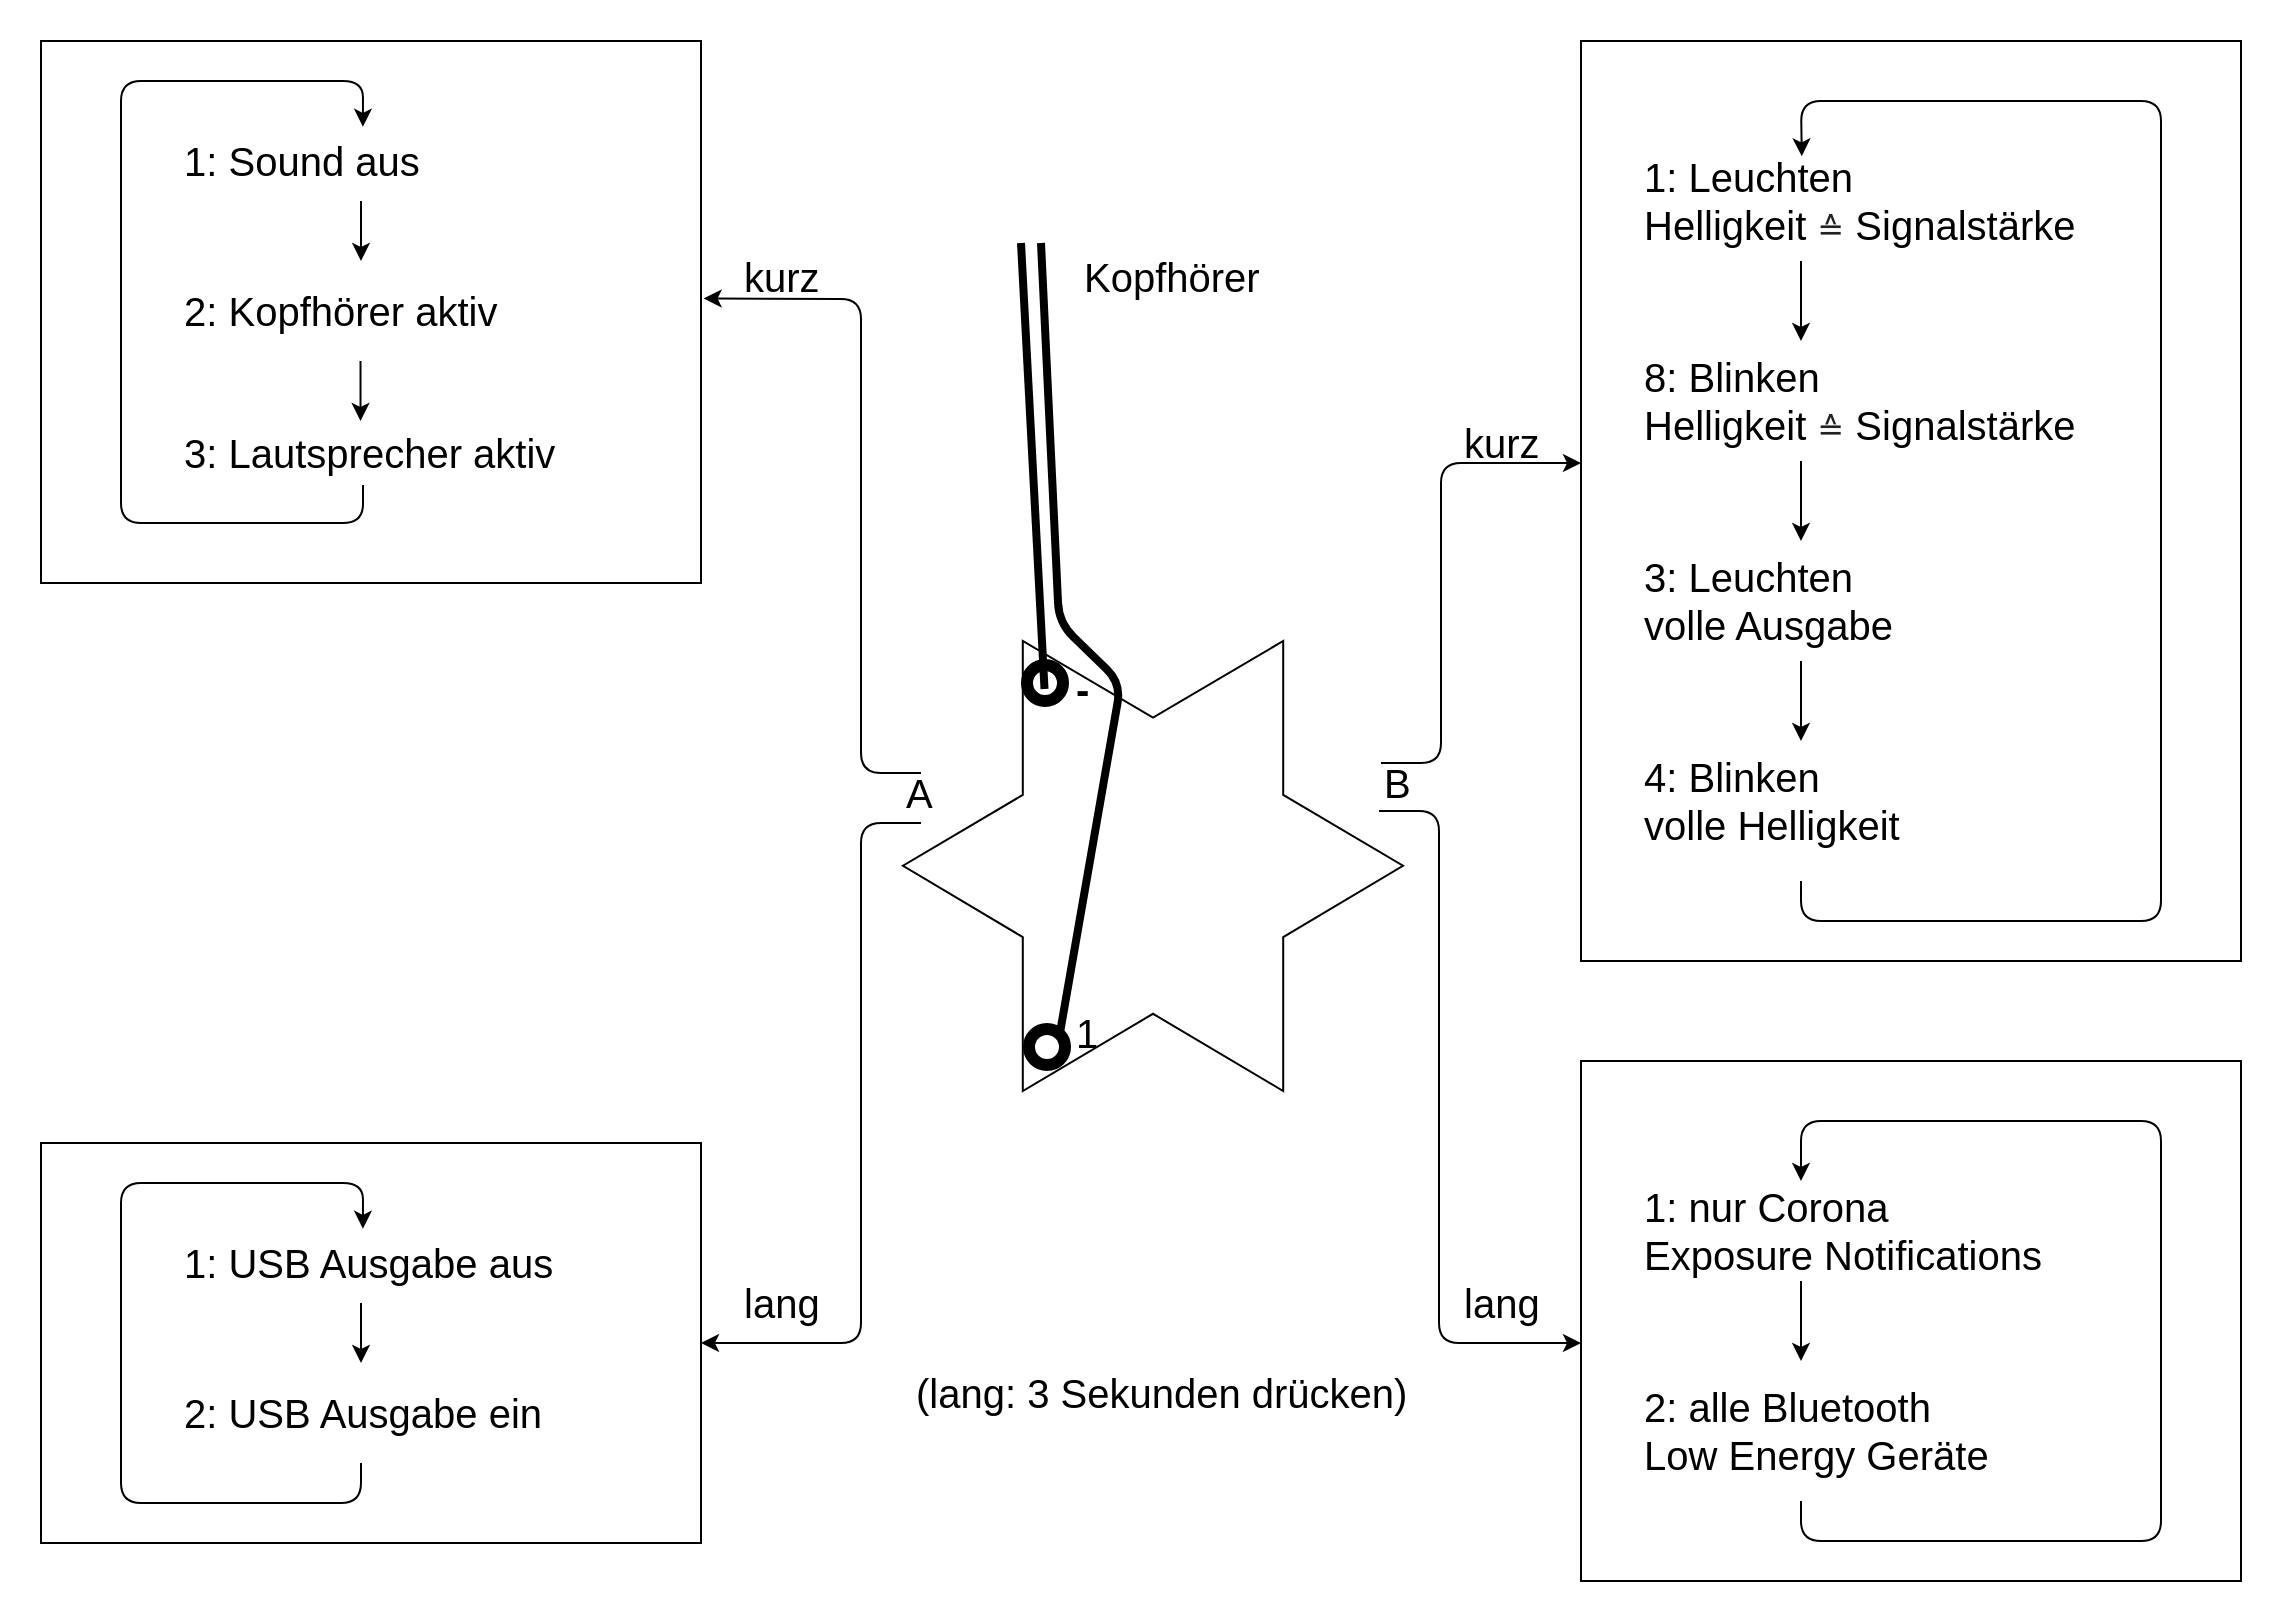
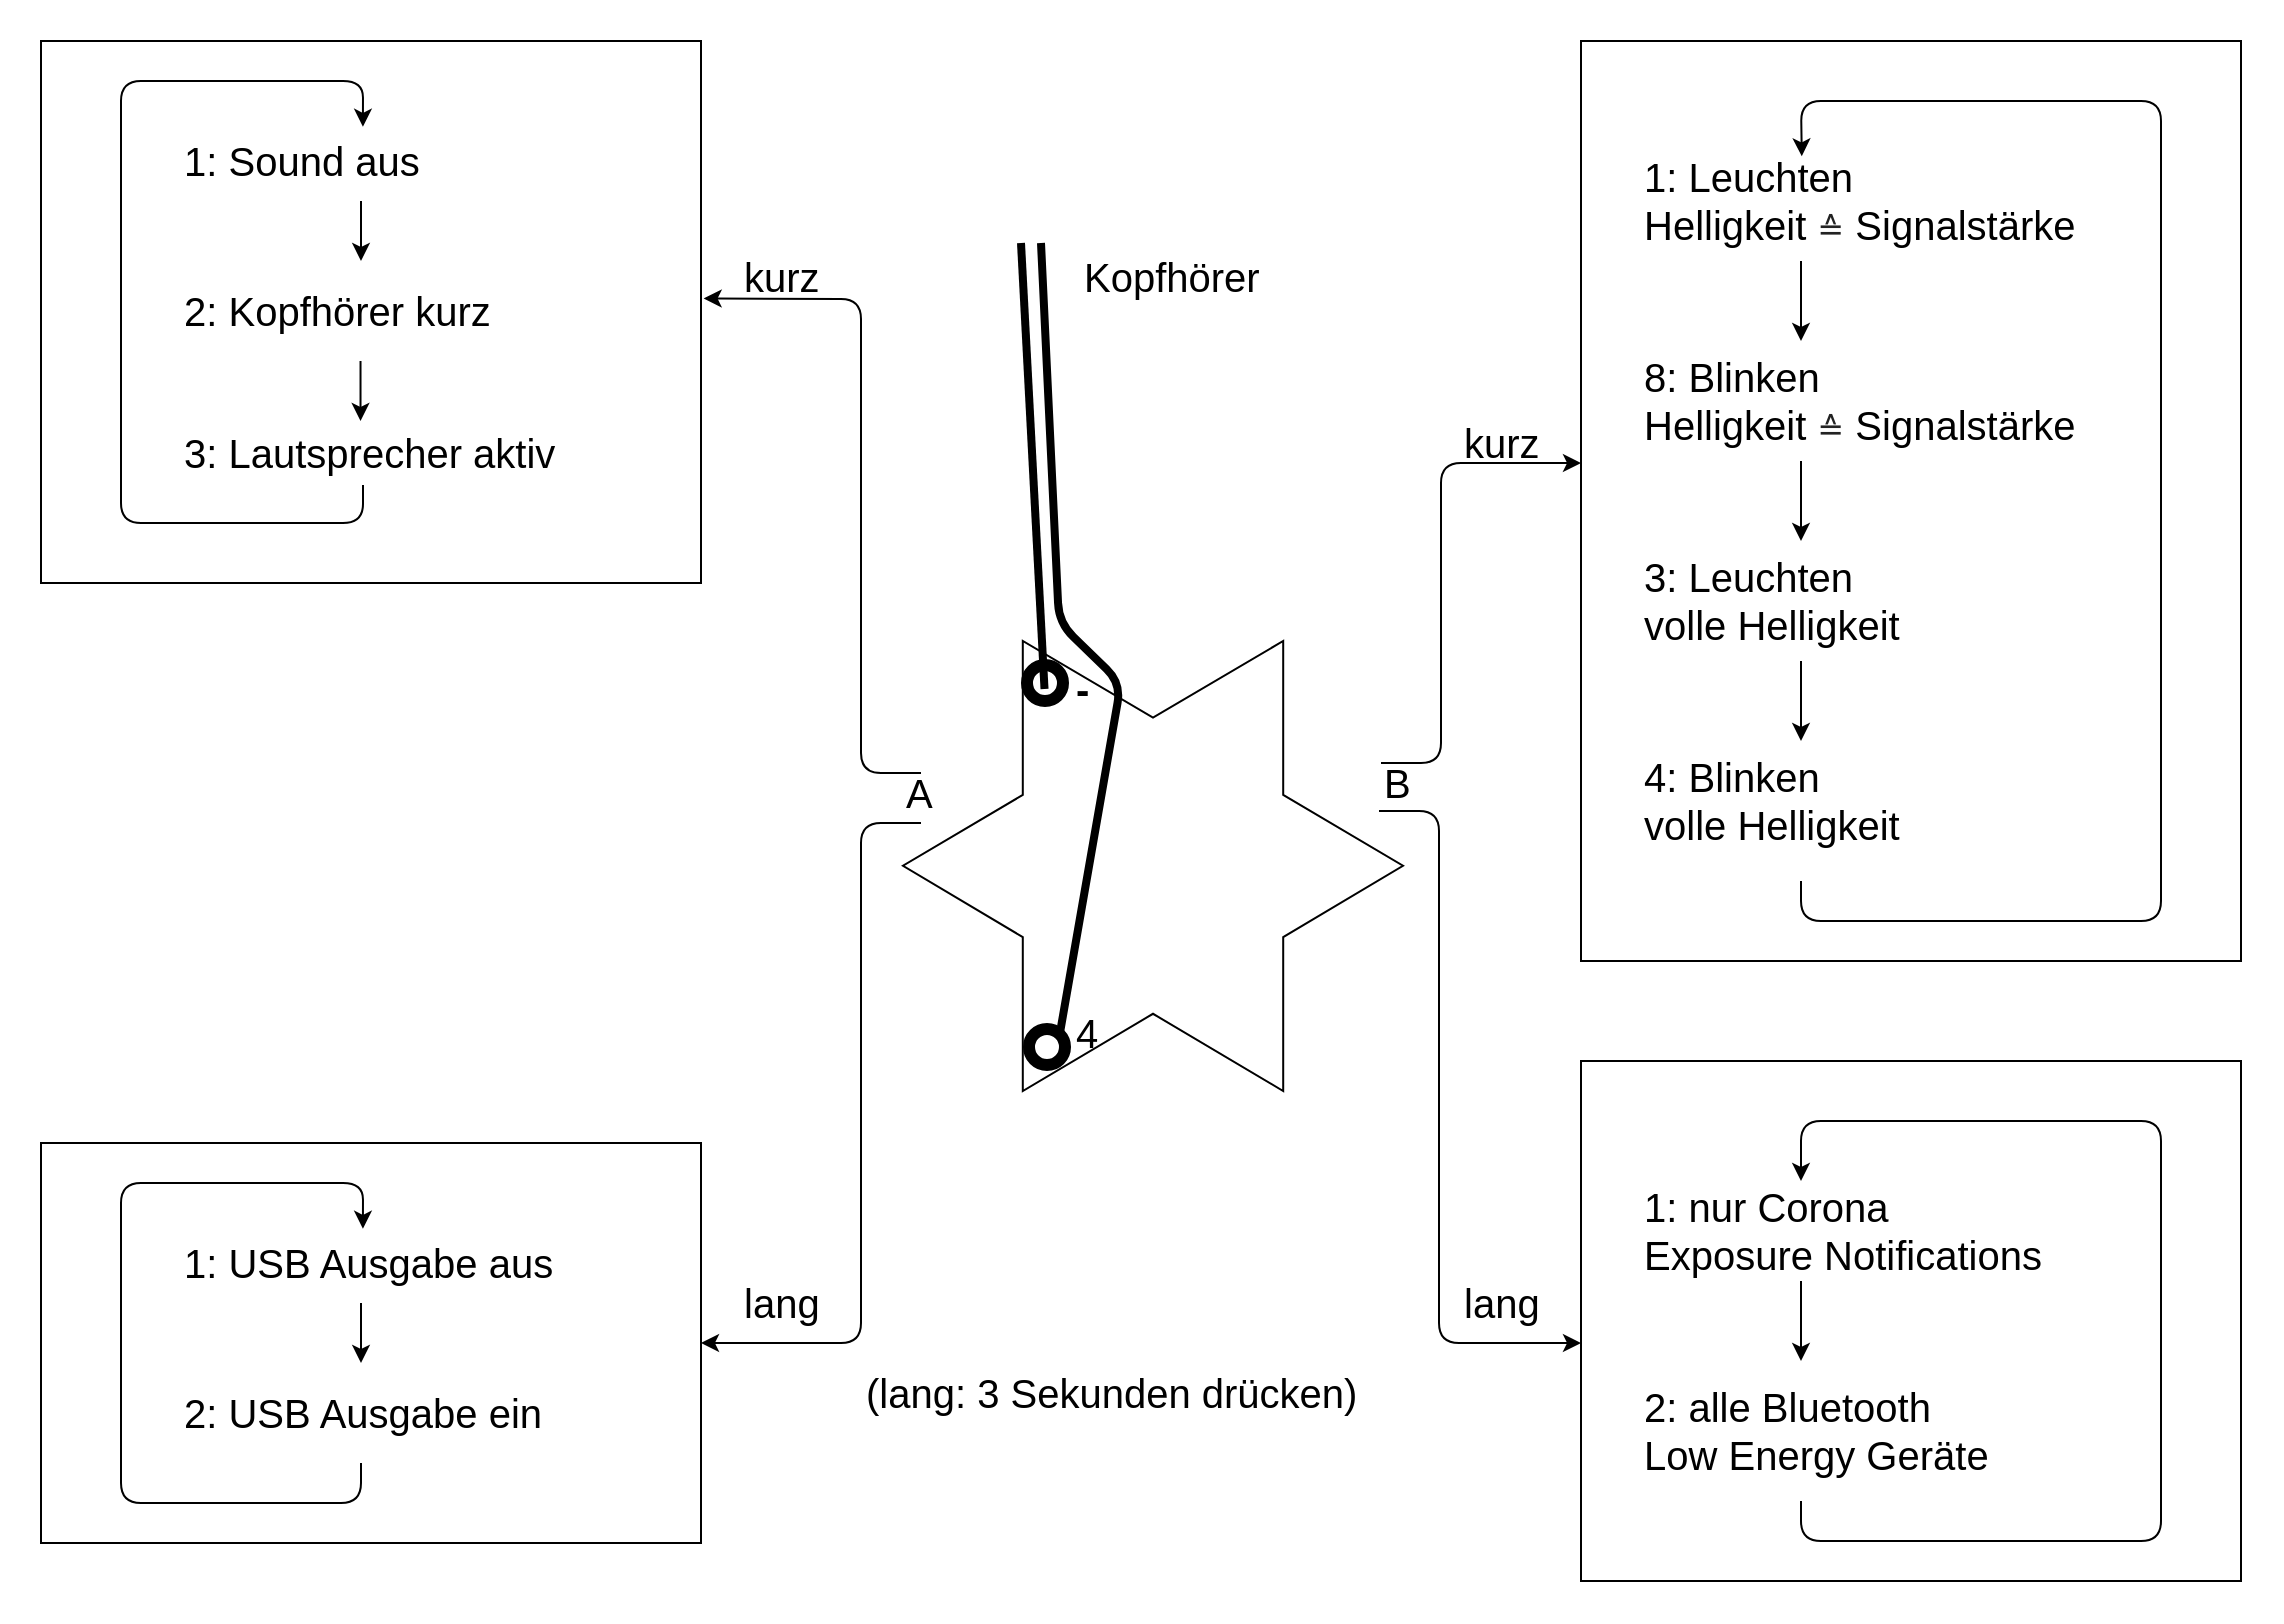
- <mxCell id="32" value="&lt;span style=&quot;font-size: 20px&quot;&gt;2: Kopfhörer aktiv&lt;br&gt;&lt;/span&gt;" style="text;html=1;strokeColor=none;fillColor=none;align=left;verticalAlign=middle;whiteSpace=wrap;rounded=0;" parent="1" vertex="1"><mxGeometry x="90" y="140" width="240" height="30" as="geometry" /></mxCell>
+ <mxCell id="32" value="&lt;span style=&quot;font-size: 20px&quot;&gt;2: Kopfhörer kurz&lt;br&gt;&lt;/span&gt;" style="text;html=1;strokeColor=none;fillColor=none;align=left;verticalAlign=middle;whiteSpace=wrap;rounded=0;" parent="1" vertex="1"><mxGeometry x="90" y="140" width="240" height="30" as="geometry" /></mxCell>
- <mxCell id="8" value="&lt;font style=&quot;font-size: 20px&quot;&gt;3: Leuchten&lt;br&gt;volle Ausgabe&lt;/font&gt;" style="text;html=1;strokeColor=none;fillColor=none;align=left;verticalAlign=middle;whiteSpace=wrap;rounded=0;" parent="1" vertex="1"><mxGeometry x="820" y="280" width="240" height="40" as="geometry" /></mxCell>
+ <mxCell id="8" value="&lt;font style=&quot;font-size: 20px&quot;&gt;3: Leuchten&lt;br&gt;volle Helligkeit&lt;/font&gt;" style="text;html=1;strokeColor=none;fillColor=none;align=left;verticalAlign=middle;whiteSpace=wrap;rounded=0;" parent="1" vertex="1"><mxGeometry x="820" y="280" width="240" height="40" as="geometry" /></mxCell>
- <mxCell id="44" value="&lt;span style=&quot;font-size: 20px&quot;&gt;1&lt;/span&gt;" style="text;html=1;strokeColor=none;fillColor=none;align=left;verticalAlign=middle;whiteSpace=wrap;rounded=0;" parent="1" vertex="1"><mxGeometry x="536" y="511" width="16" height="10" as="geometry" /></mxCell>
+ <mxCell id="44" value="&lt;span style=&quot;font-size: 20px&quot;&gt;4&lt;/span&gt;" style="text;html=1;strokeColor=none;fillColor=none;align=left;verticalAlign=middle;whiteSpace=wrap;rounded=0;" parent="1" vertex="1"><mxGeometry x="536" y="511" width="16" height="10" as="geometry" /></mxCell>
- <mxCell id="40" value="&lt;span style=&quot;font-size: 20px&quot;&gt;(lang: 3 Sekunden drücken)&lt;/span&gt;" style="text;html=1;strokeColor=none;fillColor=none;align=left;verticalAlign=middle;whiteSpace=wrap;rounded=0;" parent="1" vertex="1"><mxGeometry x="456" y="671" width="254" height="50" as="geometry" /></mxCell>
+ <mxCell id="40" value="&lt;span style=&quot;font-size: 20px&quot;&gt;(lang: 3 Sekunden drücken)&lt;/span&gt;" style="text;html=1;strokeColor=none;fillColor=none;align=left;verticalAlign=middle;whiteSpace=wrap;rounded=0;" parent="1" vertex="1"><mxGeometry x="431" y="671" width="254" height="50" as="geometry" /></mxCell>
